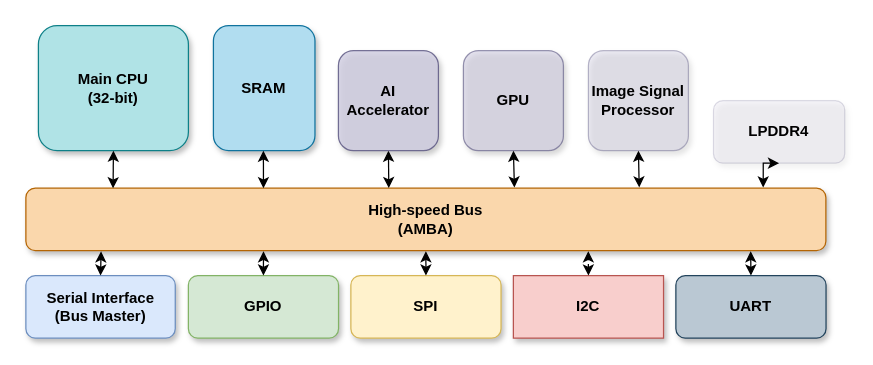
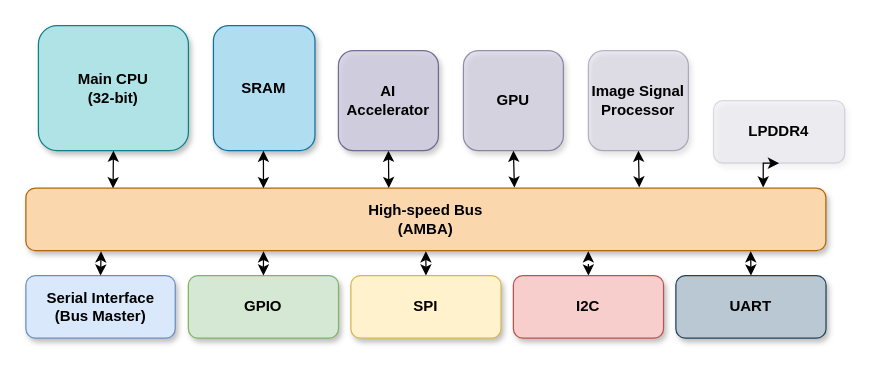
- <mxCell id="11" value="I2C" style="whiteSpace=wrap;html=1;fillColor=#f8cecc;strokeColor=#b85450;shadow=1;fontStyle=1;rounded=0;" parent="1" vertex="1"><mxGeometry x="410" y="220" width="120.13" height="50" as="geometry" /></mxCell>
+ <mxCell id="11" value="I2C" style="rounded=1;whiteSpace=wrap;html=1;fillColor=#f8cecc;strokeColor=#b85450;shadow=1;fontStyle=1" parent="1" vertex="1"><mxGeometry x="410" y="220" width="120.13" height="50" as="geometry" /></mxCell>
